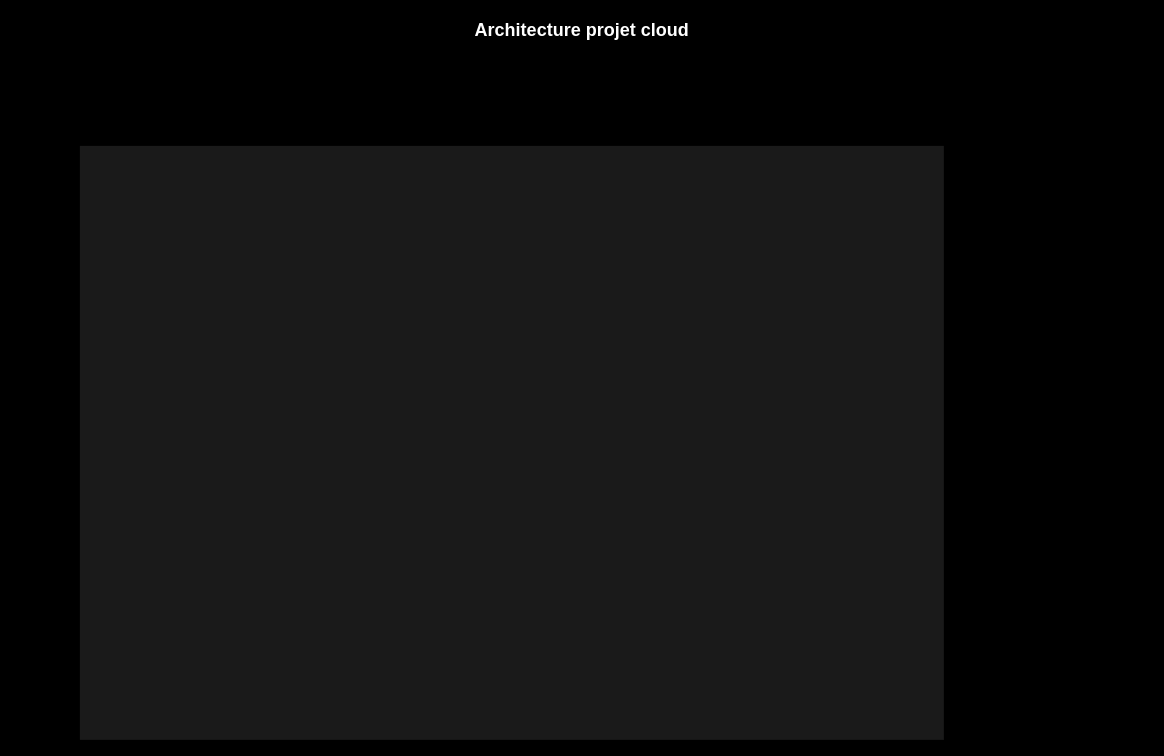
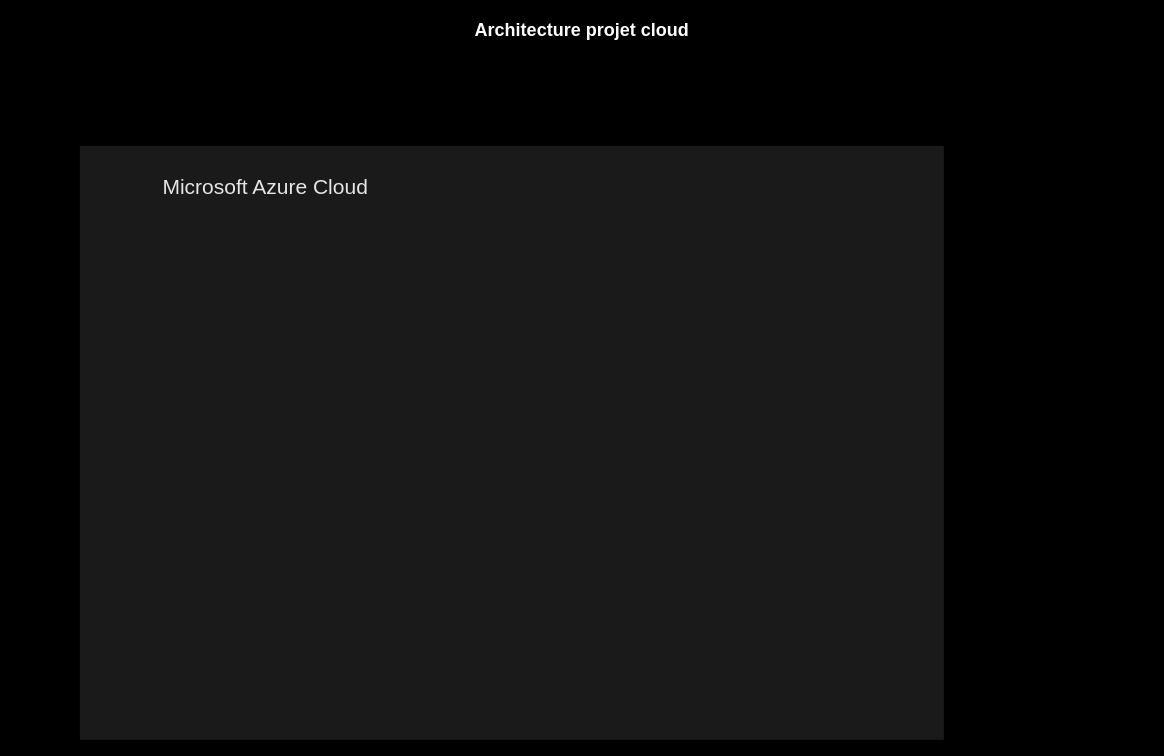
+ <mxCell id="4" value="&lt;font color=&quot;#e6e6e6&quot; style=&quot;font-size: 28px;&quot;&gt;Microsoft Azure Cloud&lt;br&gt;&lt;/font&gt;" style="text;html=1;strokeColor=none;fillColor=none;align=center;verticalAlign=middle;whiteSpace=wrap;rounded=0;" vertex="1" parent="1"><mxGeometry x="170" y="234" width="367" height="30" as="geometry" /></mxCell>
